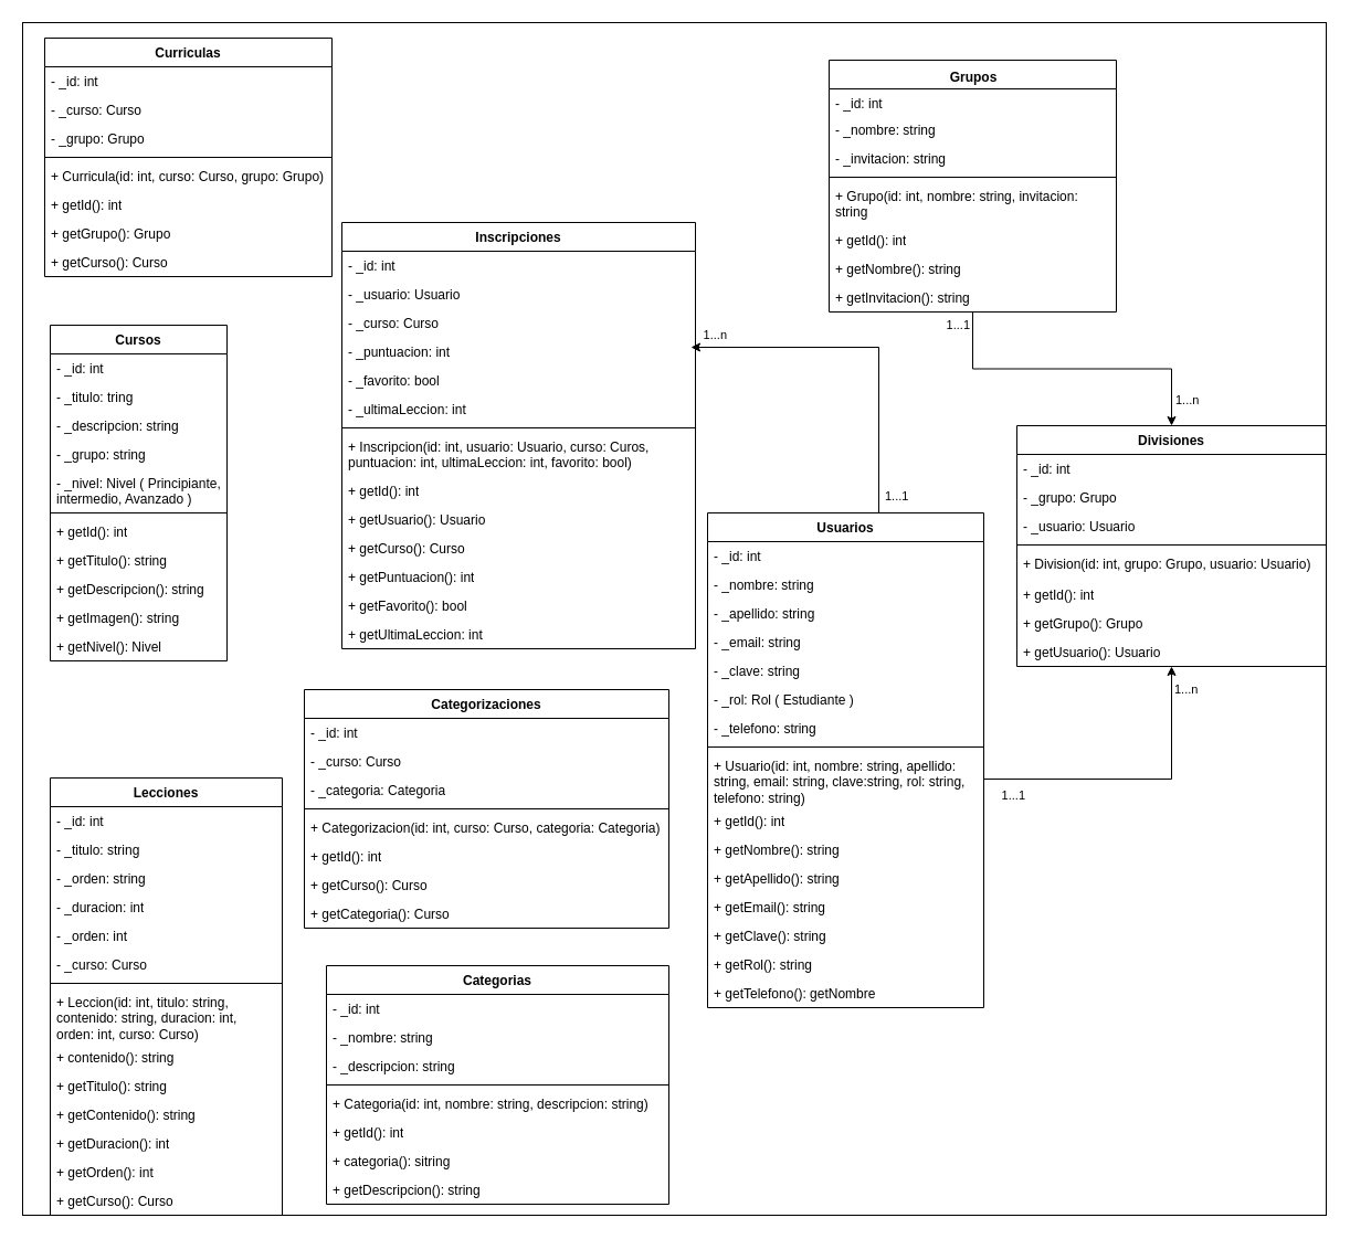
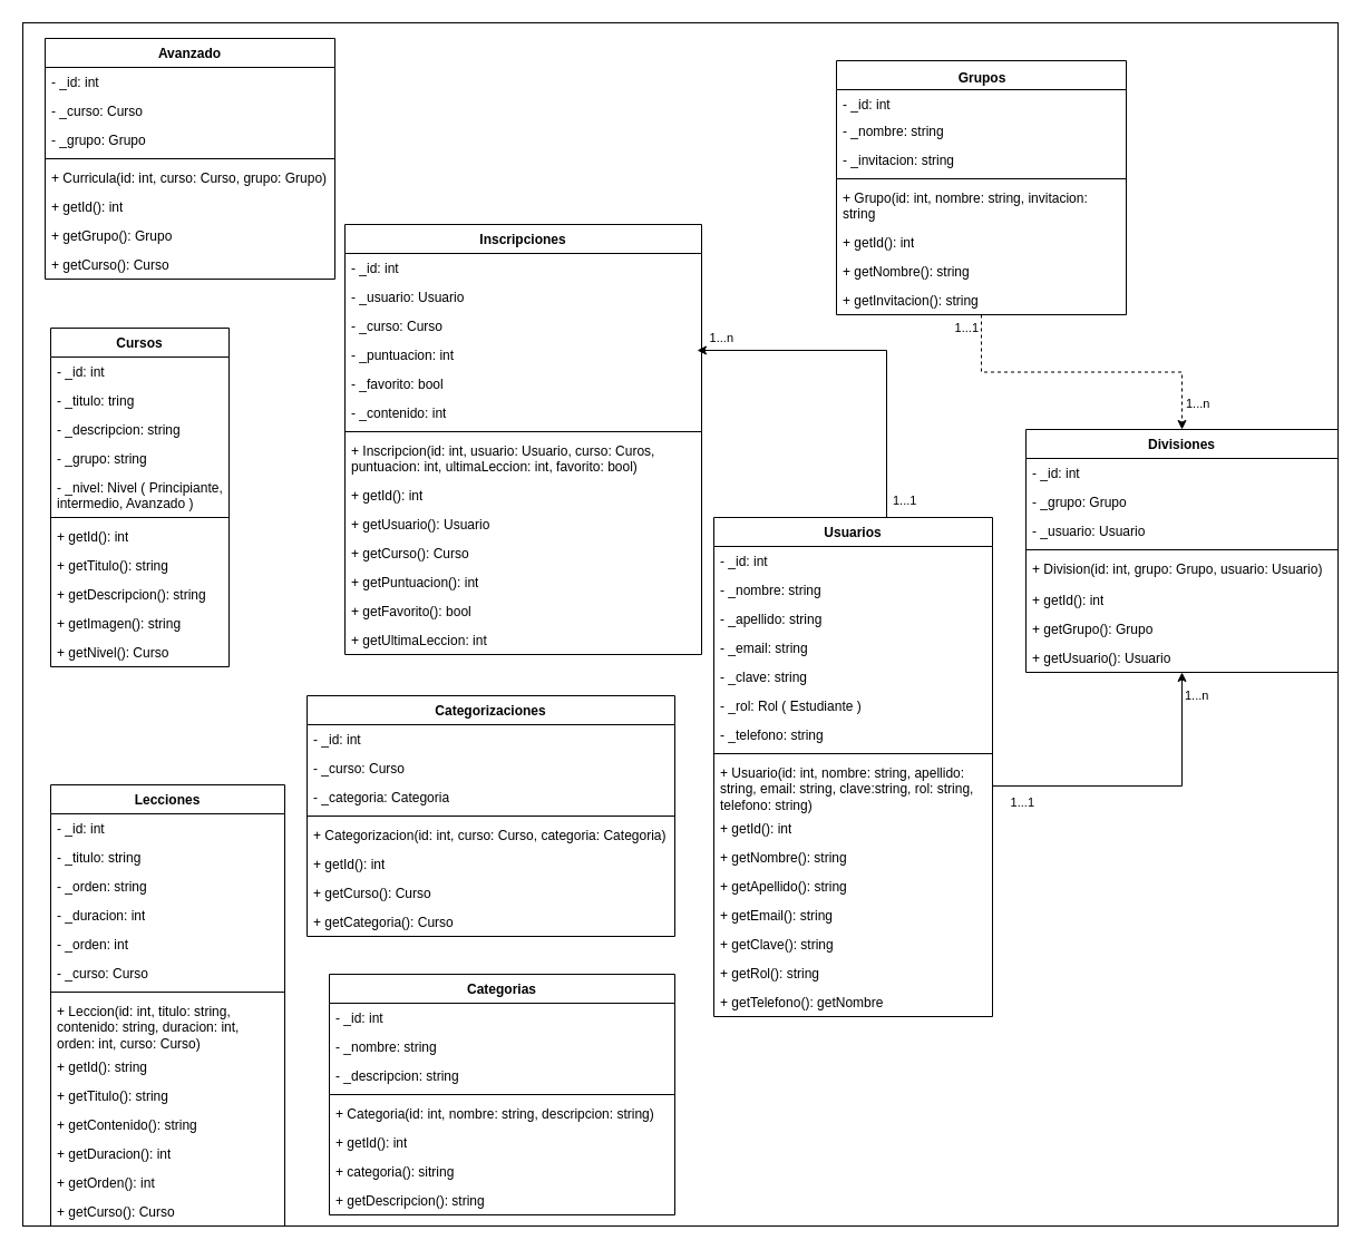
- <mxCell id="3" value="Curriculas" style="swimlane;fontStyle=1;align=center;verticalAlign=top;childLayout=stackLayout;horizontal=1;startSize=26;horizontalStack=0;resizeParent=1;resizeParentMax=0;resizeLast=0;collapsible=1;marginBottom=0;whiteSpace=wrap;html=1;spacingLeft=0;" parent="1" vertex="1"><mxGeometry y="34" width="260" height="216" as="geometry" x="40" /></mxCell>
+ <mxCell id="3" value="Avanzado" style="swimlane;fontStyle=1;align=center;verticalAlign=top;childLayout=stackLayout;horizontal=1;startSize=26;horizontalStack=0;resizeParent=1;resizeParentMax=0;resizeLast=0;collapsible=1;marginBottom=0;whiteSpace=wrap;html=1;spacingLeft=0;" parent="1" vertex="1"><mxGeometry y="34" width="260" height="216" as="geometry" x="40" /></mxCell>
- <mxCell id="72" style="edgeStyle=orthogonalEdgeStyle;rounded=0;orthogonalLoop=1;jettySize=auto;html=1;" parent="1" source="75" target="63" edge="1"><mxGeometry relative="1" as="geometry" /></mxCell>
+ <mxCell id="72" style="edgeStyle=orthogonalEdgeStyle;rounded=0;orthogonalLoop=1;jettySize=auto;html=1;dashed=1;" parent="1" source="75" target="63" edge="1"><mxGeometry relative="1" as="geometry" /></mxCell>
- <mxCell id="21" value="- _ultimaLeccion: int" style="text;strokeColor=none;fillColor=none;align=left;verticalAlign=top;spacingLeft=4;spacingRight=4;overflow=hidden;rotatable=0;points=[[0,0.5],[1,0.5]];portConstraint=eastwest;whiteSpace=wrap;html=1;" parent="15" vertex="1"><mxGeometry y="156" width="320" height="26" as="geometry" /></mxCell>
+ <mxCell id="21" value="- _contenido: int" style="text;strokeColor=none;fillColor=none;align=left;verticalAlign=top;spacingLeft=4;spacingRight=4;overflow=hidden;rotatable=0;points=[[0,0.5],[1,0.5]];portConstraint=eastwest;whiteSpace=wrap;html=1;" parent="15" vertex="1"><mxGeometry y="156" width="320" height="26" as="geometry" /></mxCell>
- <mxCell id="112" value="+ getNivel(): Nivel" style="text;strokeColor=none;fillColor=none;align=left;verticalAlign=top;spacingLeft=4;spacingRight=4;overflow=hidden;rotatable=0;points=[[0,0.5],[1,0.5]];portConstraint=eastwest;whiteSpace=wrap;html=1;" parent="101" vertex="1"><mxGeometry y="278" width="160" height="26" as="geometry" /></mxCell>
+ <mxCell id="112" value="+ getNivel(): Curso" style="text;strokeColor=none;fillColor=none;align=left;verticalAlign=top;spacingLeft=4;spacingRight=4;overflow=hidden;rotatable=0;points=[[0,0.5],[1,0.5]];portConstraint=eastwest;whiteSpace=wrap;html=1;" parent="101" vertex="1"><mxGeometry y="278" width="160" height="26" as="geometry" /></mxCell>
- <mxCell id="39" value="+ contenido(): string" style="text;strokeColor=none;fillColor=none;align=left;verticalAlign=top;spacingLeft=4;spacingRight=4;overflow=hidden;rotatable=0;points=[[0,0.5],[1,0.5]];portConstraint=eastwest;whiteSpace=wrap;html=1;" parent="30" vertex="1"><mxGeometry y="240" width="210" height="26" as="geometry" /></mxCell>
+ <mxCell id="39" value="+ getId(): string" style="text;strokeColor=none;fillColor=none;align=left;verticalAlign=top;spacingLeft=4;spacingRight=4;overflow=hidden;rotatable=0;points=[[0,0.5],[1,0.5]];portConstraint=eastwest;whiteSpace=wrap;html=1;" parent="30" vertex="1"><mxGeometry y="240" width="210" height="26" as="geometry" /></mxCell>
